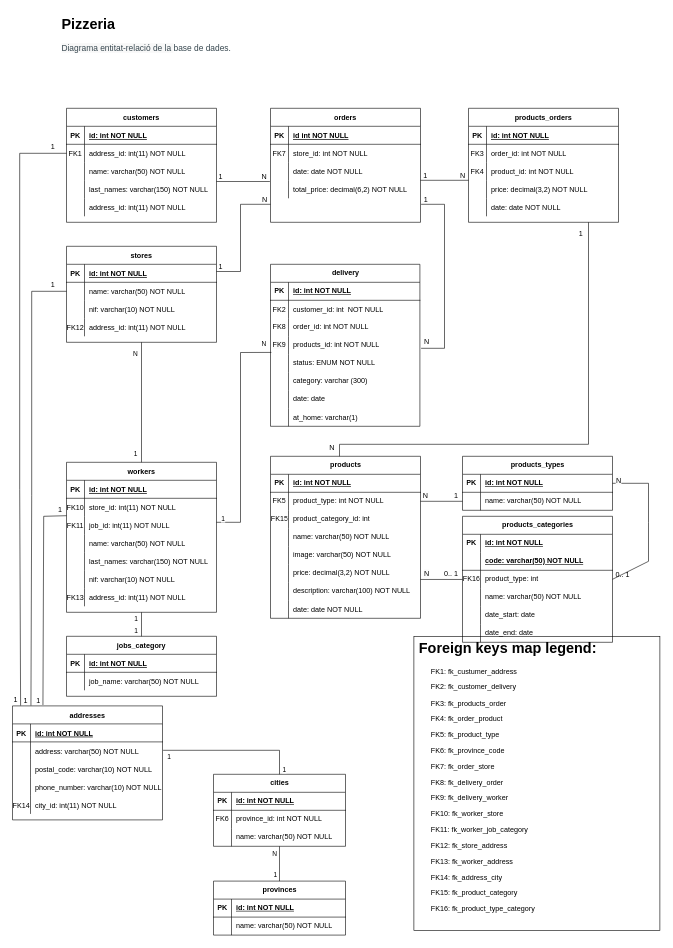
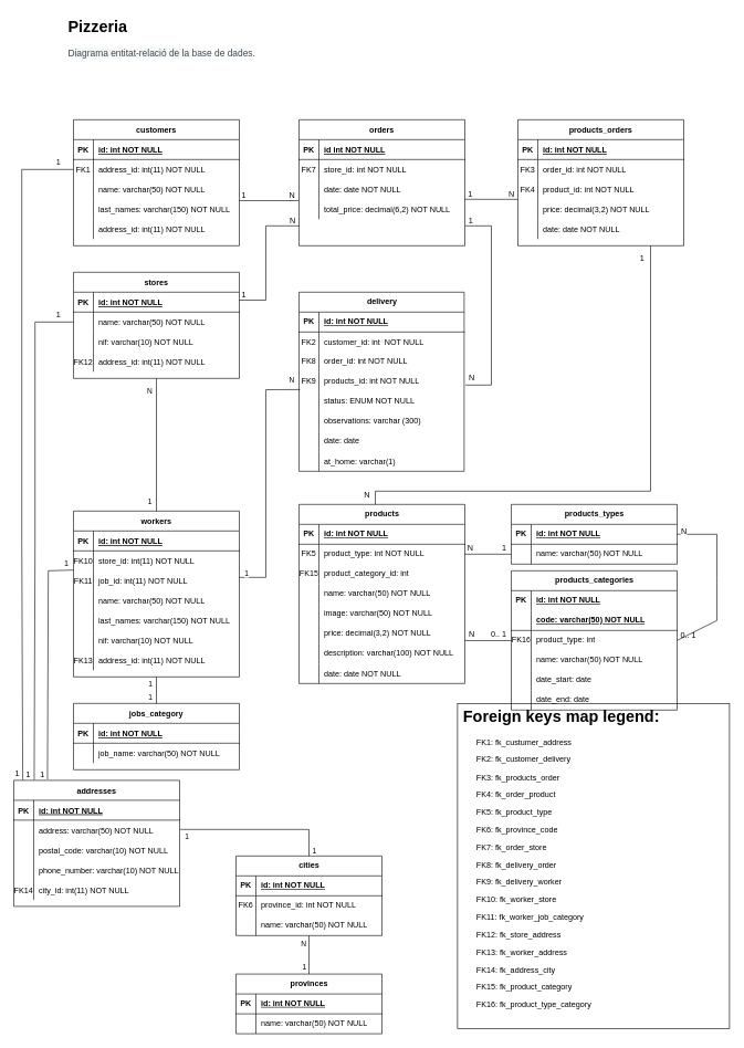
- <mxCell id="207" value="&lt;span style=&quot;text-wrap-mode: nowrap;&quot;&gt;category: varchar (300)&amp;nbsp;&lt;/span&gt;" style="shape=partialRectangle;connectable=0;fillColor=none;top=0;left=0;bottom=0;right=0;align=left;spacingLeft=6;overflow=hidden;whiteSpace=wrap;html=1;" vertex="1" parent="205"><mxGeometry x="30" width="219" height="30" as="geometry"><mxRectangle width="219" height="30" as="alternateBounds" /></mxGeometry></mxCell>
+ <mxCell id="207" value="&lt;span style=&quot;text-wrap-mode: nowrap;&quot;&gt;observations: varchar (300)&amp;nbsp;&lt;/span&gt;" style="shape=partialRectangle;connectable=0;fillColor=none;top=0;left=0;bottom=0;right=0;align=left;spacingLeft=6;overflow=hidden;whiteSpace=wrap;html=1;" vertex="1" parent="205"><mxGeometry x="30" width="219" height="30" as="geometry"><mxRectangle width="219" height="30" as="alternateBounds" /></mxGeometry></mxCell>
